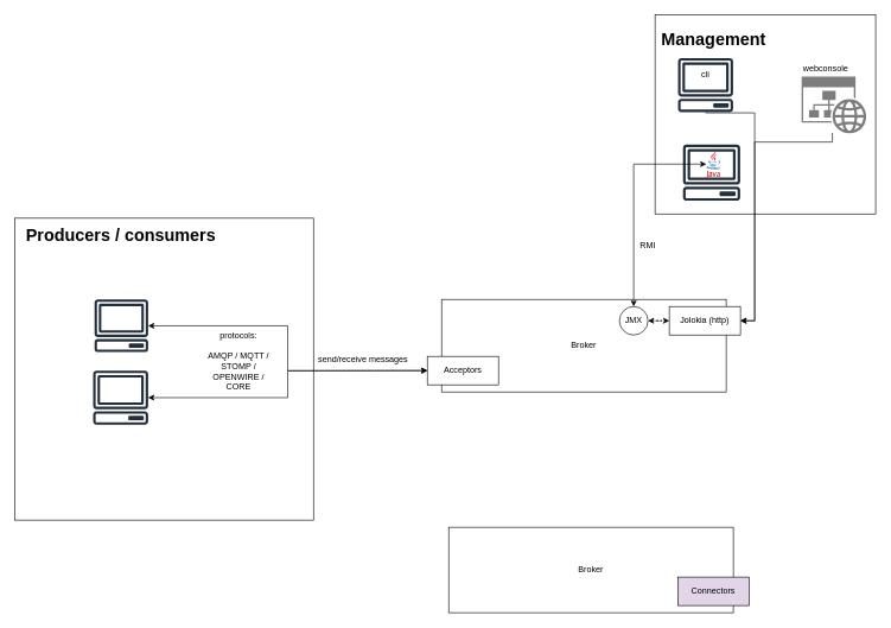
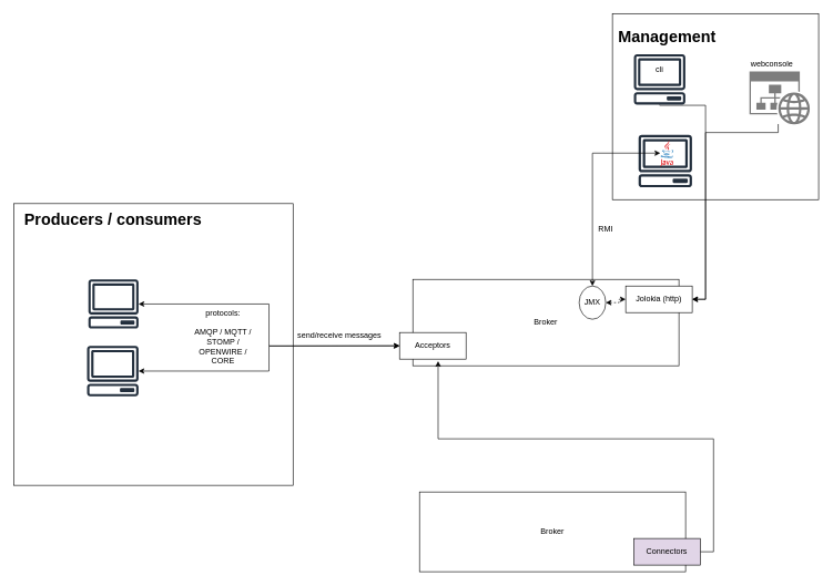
- <mxCell id="15" value="JMX" style="ellipse;whiteSpace=wrap;html=1;aspect=fixed;" parent="1" vertex="1"><mxGeometry x="870" y="430" width="40" height="40" as="geometry" /></mxCell>
+ <mxCell id="15" value="JMX" style="ellipse;whiteSpace=wrap;html=1;aspect=fixed;" parent="1" vertex="1"><mxGeometry x="870" y="430" width="40" height="50" as="geometry" /></mxCell>
+ <mxCell id="28" style="edgeStyle=orthogonalEdgeStyle;rounded=0;orthogonalLoop=1;jettySize=auto;html=1;entryX=0.58;entryY=1.075;entryDx=0;entryDy=0;entryPerimeter=0;exitX=1;exitY=0.5;exitDx=0;exitDy=0;" edge="1" parent="1" source="29" target="6"><mxGeometry relative="1" as="geometry"><Array as="points"><mxPoint x="1072" y="830" /><mxPoint x="1072" y="660" /><mxPoint x="658" y="660" /></Array></mxGeometry></mxCell>
